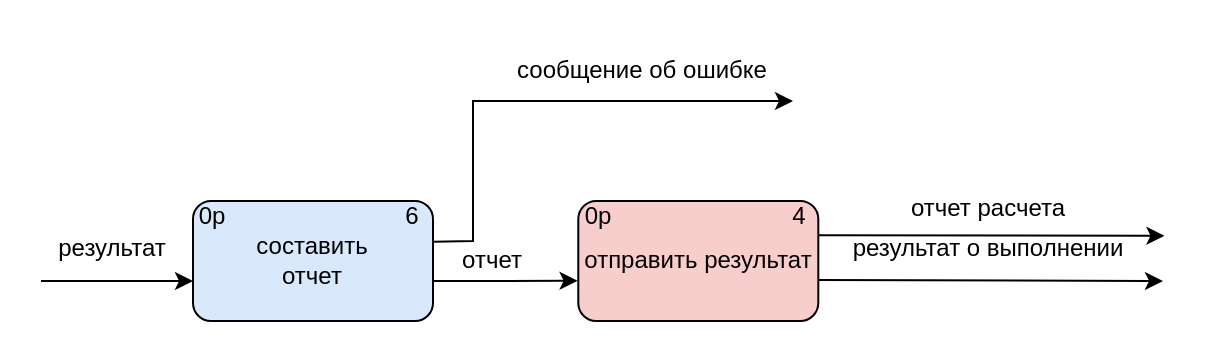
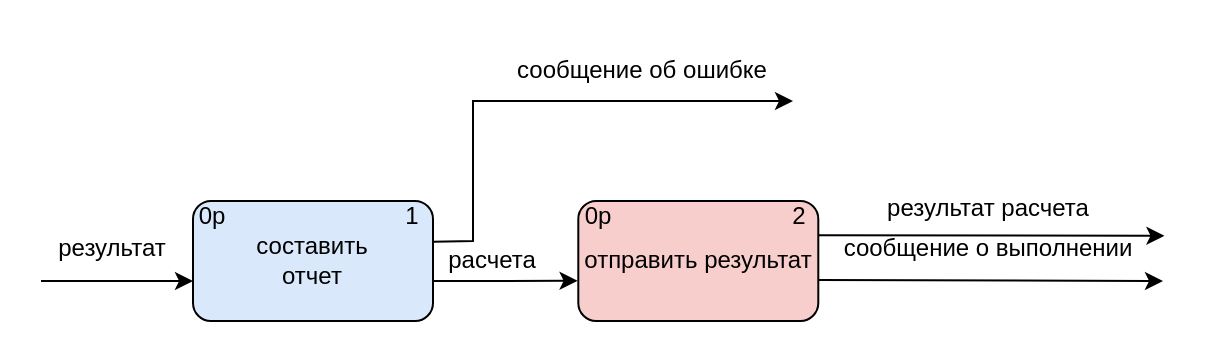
- <mxCell id="8" value="отчет расчета" style="text;html=1;strokeColor=none;fillColor=none;align=center;verticalAlign=middle;whiteSpace=wrap;rounded=0;" parent="1" vertex="1"><mxGeometry x="428.65" y="89" width="130" height="30" as="geometry" /></mxCell>
+ <mxCell id="8" value="результат расчета" style="text;html=1;strokeColor=none;fillColor=none;align=center;verticalAlign=middle;whiteSpace=wrap;rounded=0;" parent="1" vertex="1"><mxGeometry x="428.65" y="89" width="130" height="30" as="geometry" /></mxCell>
- <mxCell id="16" value="6" style="text;html=1;strokeColor=none;fillColor=none;align=center;verticalAlign=middle;whiteSpace=wrap;rounded=0;" parent="1" vertex="1"><mxGeometry x="176" y="93" width="60" height="30" as="geometry" /></mxCell>
+ <mxCell id="16" value="1" style="text;html=1;strokeColor=none;fillColor=none;align=center;verticalAlign=middle;whiteSpace=wrap;rounded=0;" parent="1" vertex="1"><mxGeometry x="176" y="93" width="60" height="30" as="geometry" /></mxCell>
- <mxCell id="17" value="4" style="text;html=1;strokeColor=none;fillColor=none;align=center;verticalAlign=middle;whiteSpace=wrap;rounded=0;" parent="1" vertex="1"><mxGeometry x="391.3" y="93" width="17.35" height="30" as="geometry" /></mxCell>
+ <mxCell id="17" value="2" style="text;html=1;strokeColor=none;fillColor=none;align=center;verticalAlign=middle;whiteSpace=wrap;rounded=0;" parent="1" vertex="1"><mxGeometry x="391.3" y="93" width="17.35" height="30" as="geometry" /></mxCell>
- <mxCell id="11" value="результат о выполнении" style="text;html=1;strokeColor=none;fillColor=none;align=center;verticalAlign=middle;whiteSpace=wrap;rounded=0;" parent="1" vertex="1"><mxGeometry x="413.65" y="109" width="160" height="30" as="geometry" /></mxCell>
+ <mxCell id="11" value="сообщение о выполнении" style="text;html=1;strokeColor=none;fillColor=none;align=center;verticalAlign=middle;whiteSpace=wrap;rounded=0;" parent="1" vertex="1"><mxGeometry x="413.65" y="109" width="160" height="30" as="geometry" /></mxCell>
- <mxCell id="13" value="отчет" style="text;html=1;strokeColor=none;fillColor=none;align=center;verticalAlign=middle;whiteSpace=wrap;rounded=0;" parent="1" vertex="1"><mxGeometry x="216" y="115" width="60" height="30" as="geometry" /></mxCell>
+ <mxCell id="13" value="расчета" style="text;html=1;strokeColor=none;fillColor=none;align=center;verticalAlign=middle;whiteSpace=wrap;rounded=0;" parent="1" vertex="1"><mxGeometry x="216" y="115" width="60" height="30" as="geometry" /></mxCell>
